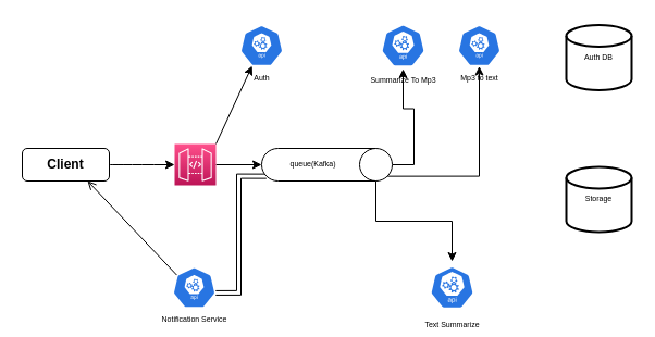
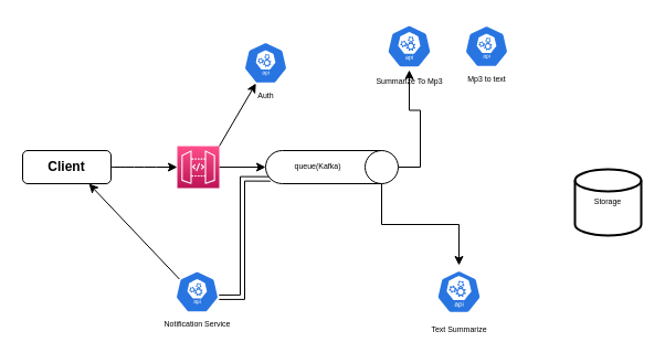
- <mxCell id="7" value="Auth" style="sketch=0;html=1;dashed=0;whitespace=wrap;fillColor=#2875E2;strokeColor=#ffffff;points=[[0.005,0.63,0],[0.1,0.2,0],[0.9,0.2,0],[0.5,0,0],[0.995,0.63,0],[0.72,0.99,0],[0.5,1,0],[0.28,0.99,0]];verticalLabelPosition=bottom;align=center;verticalAlign=top;shape=mxgraph.kubernetes.icon;prIcon=api;fontFamily=Helvetica;fontSize=7;" vertex="1" parent="1"><mxGeometry x="220" y="22.5" width="40" height="38" as="geometry" /></mxCell>
+ <mxCell id="7" value="Auth" style="sketch=0;html=1;dashed=0;whitespace=wrap;fillColor=#2875E2;strokeColor=#ffffff;points=[[0.005,0.63,0],[0.1,0.2,0],[0.9,0.2,0],[0.5,0,0],[0.995,0.63,0],[0.72,0.99,0],[0.5,1,0],[0.28,0.99,0]];verticalLabelPosition=bottom;align=center;verticalAlign=top;shape=mxgraph.kubernetes.icon;prIcon=api;fontFamily=Helvetica;fontSize=7;" vertex="1" parent="1"><mxGeometry x="220" y="37.5" width="40" height="38" as="geometry" /></mxCell>
- <mxCell id="18" value="Auth DB" style="strokeWidth=2;html=1;shape=mxgraph.flowchart.database;whiteSpace=wrap;fontFamily=Helvetica;fontSize=7;" vertex="1" parent="1"><mxGeometry x="520" y="22.5" width="60" height="60" as="geometry" /></mxCell>
- <mxCell id="9" style="edgeStyle=orthogonalEdgeStyle;rounded=0;orthogonalLoop=1;jettySize=auto;html=1;exitX=0.855;exitY=0;exitDx=0;exitDy=4.35;exitPerimeter=0;fontFamily=Helvetica;fontSize=7;" edge="1" parent="1" source="12" target="14"><mxGeometry relative="1" as="geometry" /></mxCell>
- <mxCell id="16" style="edgeStyle=none;rounded=0;orthogonalLoop=1;jettySize=auto;html=1;exitX=0.1;exitY=0.2;exitDx=0;exitDy=0;exitPerimeter=0;entryX=0.75;entryY=1;entryDx=0;entryDy=0;fontFamily=Helvetica;fontSize=7;endArrow=open;" edge="1" parent="1" source="17" target="3"><mxGeometry relative="1" as="geometry" /></mxCell>
+ <mxCell id="16" style="edgeStyle=none;rounded=0;orthogonalLoop=1;jettySize=auto;html=1;exitX=0.1;exitY=0.2;exitDx=0;exitDy=0;exitPerimeter=0;entryX=0.75;entryY=1;entryDx=0;entryDy=0;fontFamily=Helvetica;fontSize=7;" edge="1" parent="1" source="17" target="3"><mxGeometry relative="1" as="geometry" /></mxCell>
